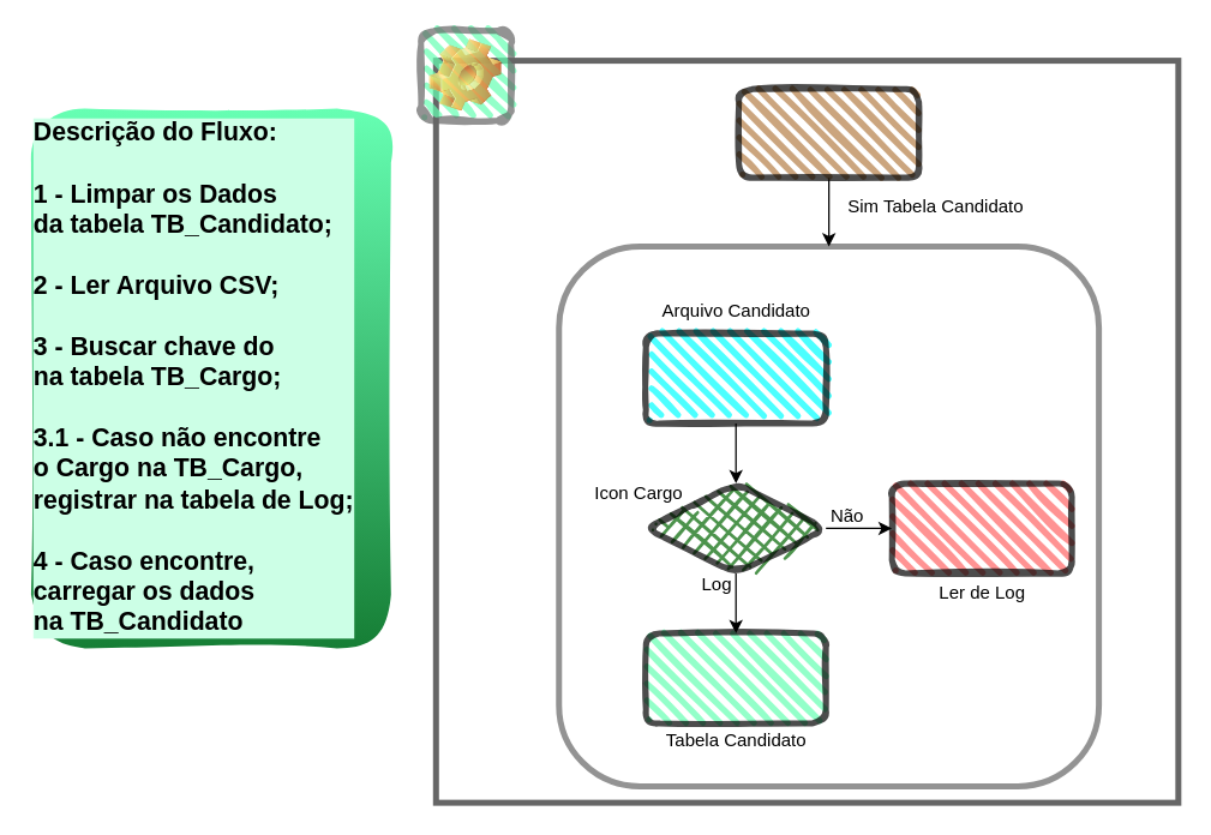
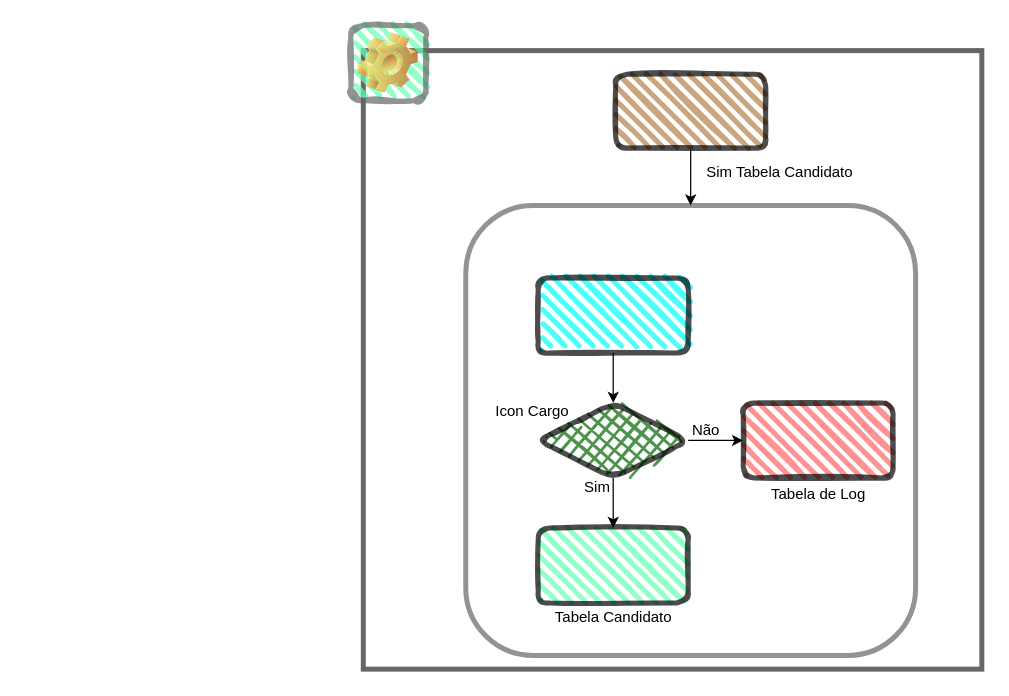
- <mxCell id="12" value="Arquivo Candidato" style="text;html=1;align=center;verticalAlign=middle;resizable=0;points=[];autosize=1;strokeColor=none;fillColor=none;rounded=1;" parent="1" vertex="1"><mxGeometry x="430" y="192" width="120" height="30" as="geometry" /></mxCell>
- <mxCell id="21" value="Descrição do Fluxo: &lt;br&gt;&lt;br&gt;1 - Limpar os Dados&lt;br&gt;&lt;div style=&quot;&quot;&gt;&lt;span style=&quot;&quot;&gt;da tabela TB_Candidato;&lt;/span&gt;&lt;/div&gt;&lt;div style=&quot;&quot;&gt;&lt;span style=&quot;&quot;&gt;&lt;br&gt;&lt;/span&gt;&lt;/div&gt;&lt;div style=&quot;&quot;&gt;&lt;span style=&quot;&quot;&gt;2 - Ler Arquivo CSV;&lt;/span&gt;&lt;/div&gt;&lt;div style=&quot;&quot;&gt;&lt;span style=&quot;&quot;&gt;&lt;br&gt;&lt;/span&gt;&lt;/div&gt;&lt;div style=&quot;&quot;&gt;&lt;span style=&quot;&quot;&gt;3 - Buscar chave do&amp;nbsp;&lt;/span&gt;&lt;/div&gt;&lt;div style=&quot;&quot;&gt;&lt;span style=&quot;&quot;&gt;na tabela TB_Cargo;&lt;/span&gt;&lt;/div&gt;&lt;div style=&quot;&quot;&gt;&lt;span style=&quot;&quot;&gt;&lt;br&gt;&lt;/span&gt;&lt;/div&gt;&lt;div style=&quot;&quot;&gt;&lt;span style=&quot;&quot;&gt;3.1 - Caso não encontre&lt;/span&gt;&lt;/div&gt;&lt;div style=&quot;&quot;&gt;&lt;span style=&quot;&quot;&gt;o Cargo na TB_Cargo,&amp;nbsp;&lt;/span&gt;&lt;/div&gt;&lt;div style=&quot;&quot;&gt;&lt;span style=&quot;&quot;&gt;registrar na tabela de Log;&lt;/span&gt;&lt;/div&gt;&lt;br&gt;4 - Caso encontre, &lt;br&gt;carregar os dados &lt;br&gt;na TB_Candidato" style="text;html=1;align=left;verticalAlign=middle;resizable=0;points=[];autosize=1;strokeColor=none;fillColor=#66FFB3;strokeWidth=4;fontSize=17;fontStyle=1;labelBorderColor=none;labelBackgroundColor=#CCFFE6;sketch=1;curveFitting=1;jiggle=2;rounded=1;gradientColor=#167E35;spacing=2;shadow=0;" parent="1" vertex="1"><mxGeometry x="20" y="72" width="240" height="360" as="geometry" /></mxCell>
- <mxCell id="14" value="Log" style="text;html=1;align=center;verticalAlign=middle;resizable=0;points=[];autosize=1;strokeColor=none;fillColor=none;rounded=1;" parent="1" vertex="1"><mxGeometry x="457" y="375" width="40" height="30" as="geometry" /></mxCell>
+ <mxCell id="14" value="Sim" style="text;html=1;align=center;verticalAlign=middle;resizable=0;points=[];autosize=1;strokeColor=none;fillColor=none;rounded=1;" parent="1" vertex="1"><mxGeometry x="457" y="375" width="40" height="30" as="geometry" /></mxCell>
- <mxCell id="16" value="Ler de Log" style="text;html=1;align=center;verticalAlign=middle;resizable=0;points=[];autosize=1;strokeColor=none;fillColor=none;rounded=1;" parent="1" vertex="1"><mxGeometry x="604" y="380" width="100" height="30" as="geometry" /></mxCell>
+ <mxCell id="16" value="Tabela de Log" style="text;html=1;align=center;verticalAlign=middle;resizable=0;points=[];autosize=1;strokeColor=none;fillColor=none;rounded=1;" parent="1" vertex="1"><mxGeometry x="604" y="380" width="100" height="30" as="geometry" /></mxCell>
